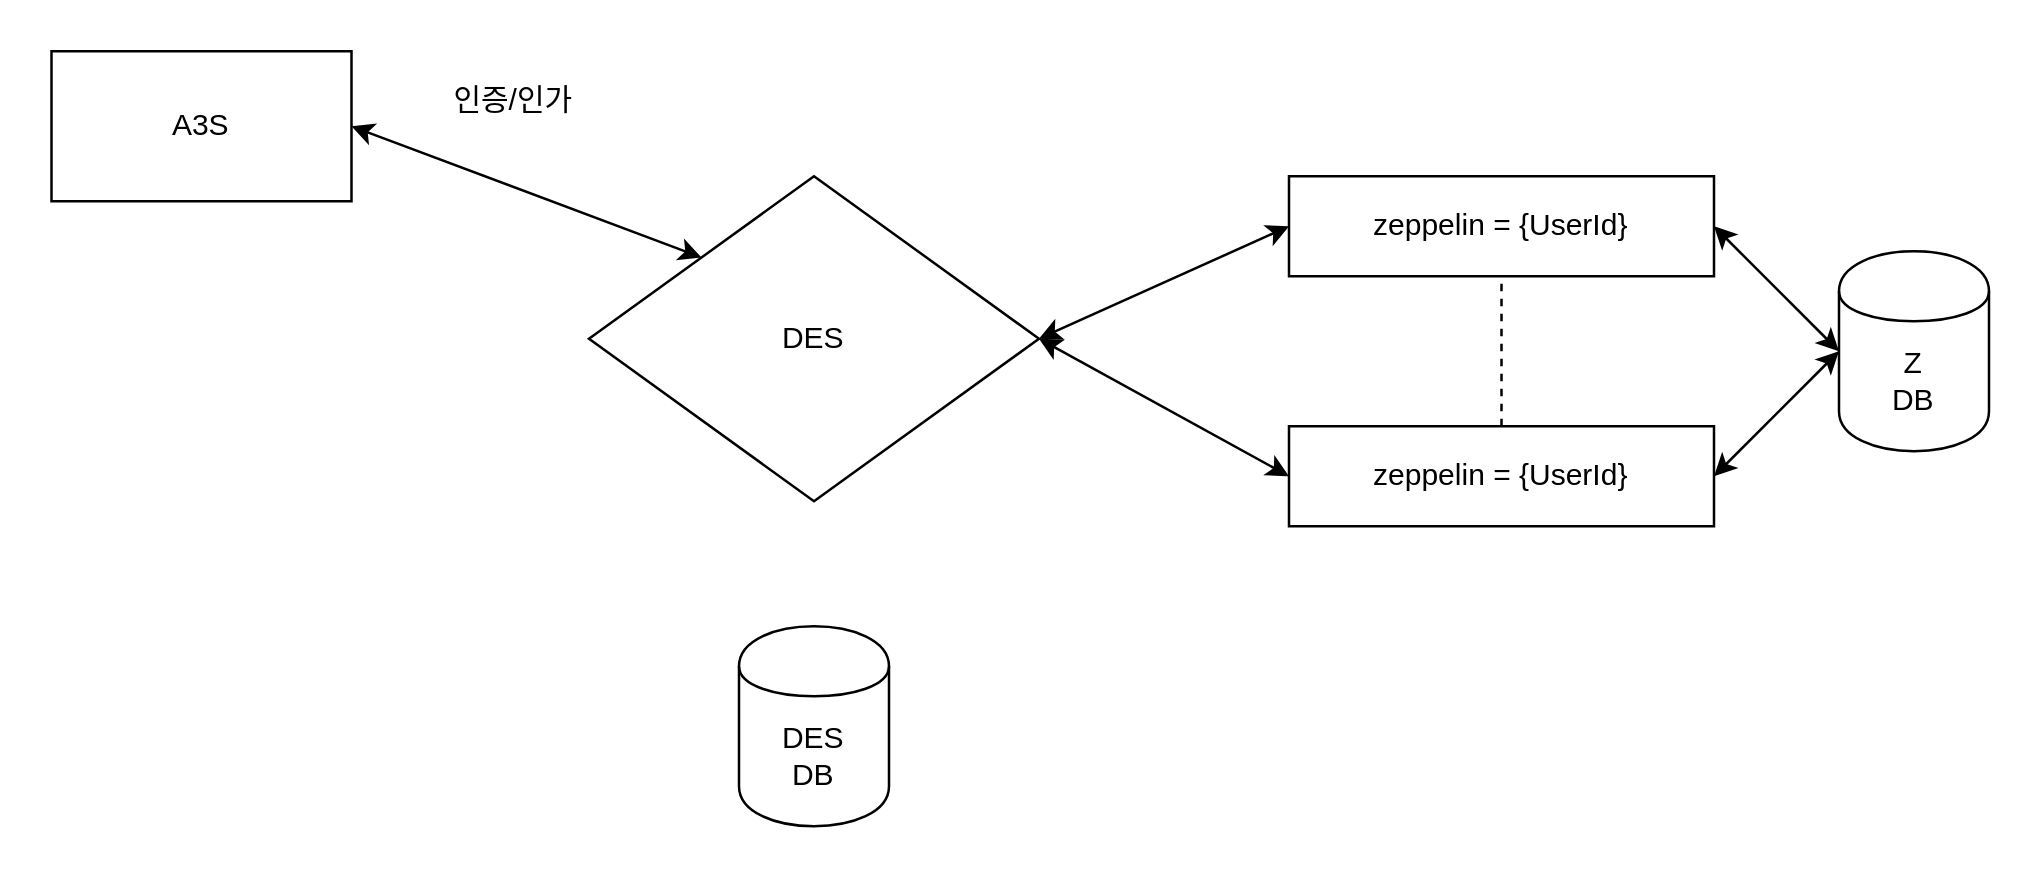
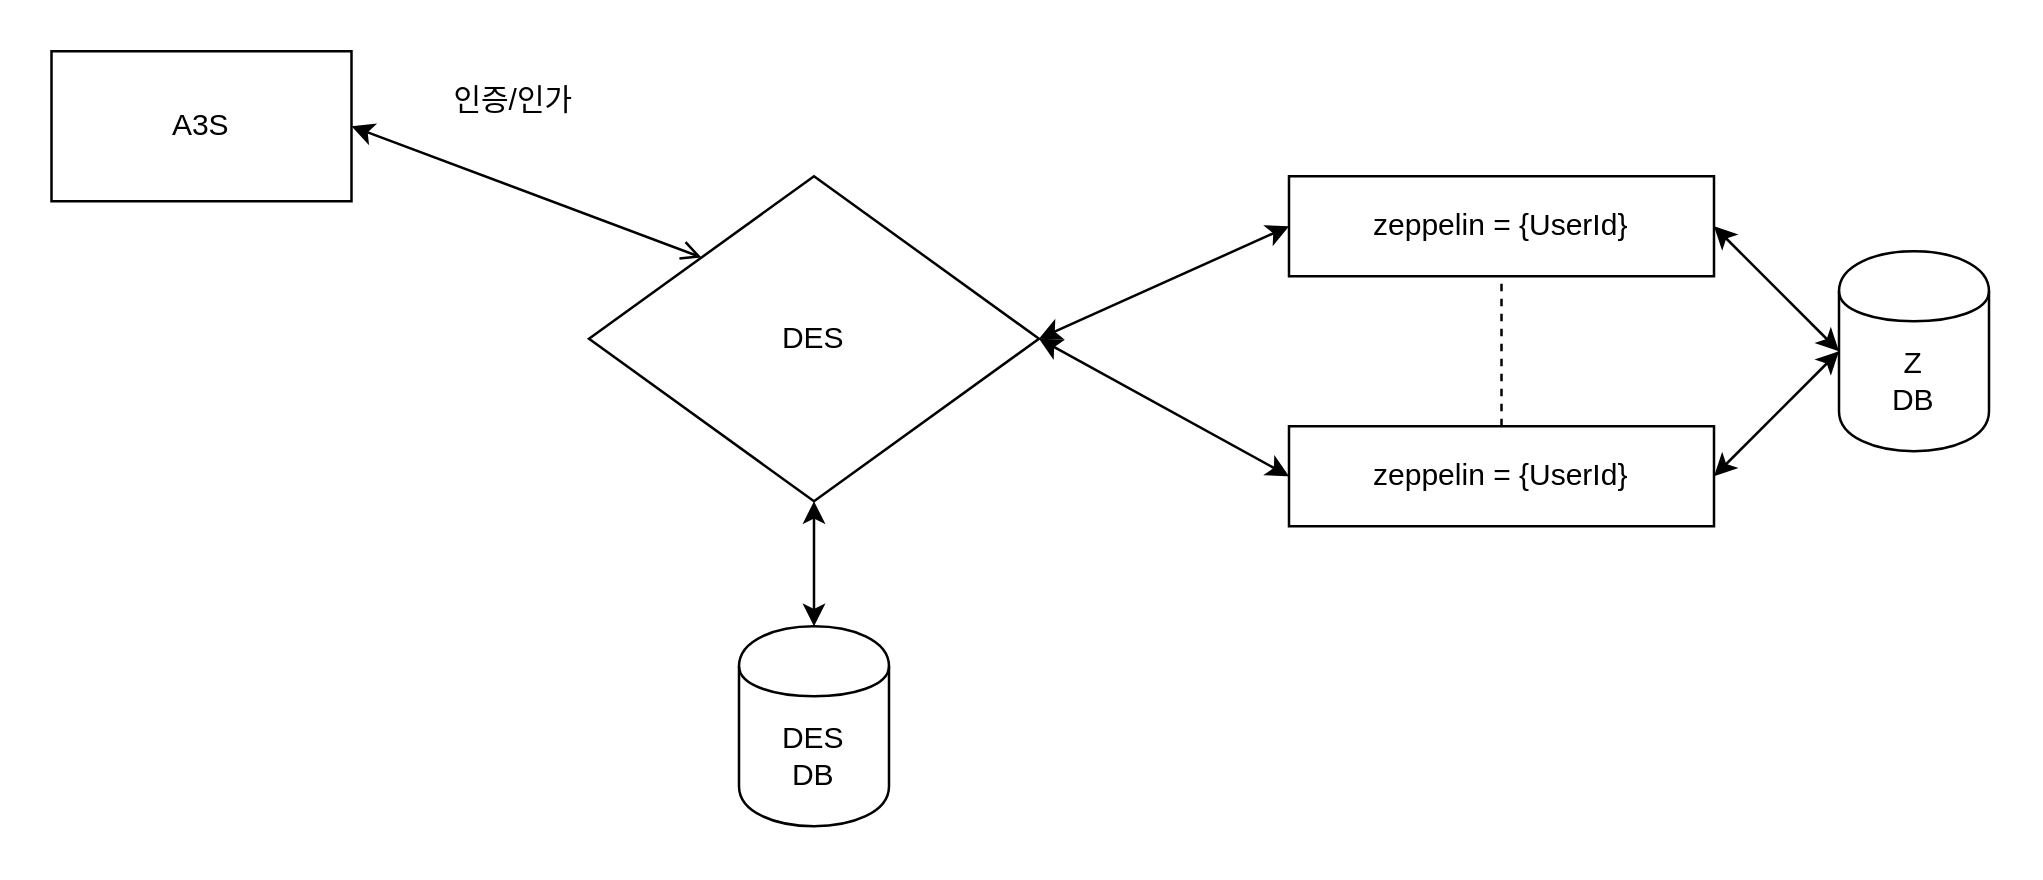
- <mxCell id="4" value="" style="endArrow=classic;startArrow=classic;html=1;exitX=1;exitY=0.5;exitDx=0;exitDy=0;entryX=0;entryY=0;entryDx=0;entryDy=0;" edge="1" parent="1" source="2" target="3"><mxGeometry width="50" height="50" relative="1" as="geometry"><mxPoint x="125" y="180" as="sourcePoint" /><mxPoint x="175" y="130" as="targetPoint" /></mxGeometry></mxCell>
+ <mxCell id="4" value="" style="endArrow=open;startArrow=classic;html=1;exitX=1;exitY=0.5;exitDx=0;exitDy=0;entryX=0;entryY=0;entryDx=0;entryDy=0;" edge="1" parent="1" source="2" target="3"><mxGeometry width="50" height="50" relative="1" as="geometry"><mxPoint x="125" y="180" as="sourcePoint" /><mxPoint x="175" y="130" as="targetPoint" /></mxGeometry></mxCell>
+ <mxCell id="7" value="" style="endArrow=classic;startArrow=classic;html=1;entryX=0.5;entryY=1;entryDx=0;entryDy=0;exitX=0.5;exitY=0;exitDx=0;exitDy=0;" edge="1" parent="1" source="6" target="3"><mxGeometry width="50" height="50" relative="1" as="geometry"><mxPoint x="45" y="320" as="sourcePoint" /><mxPoint x="95" y="270" as="targetPoint" /></mxGeometry></mxCell>
